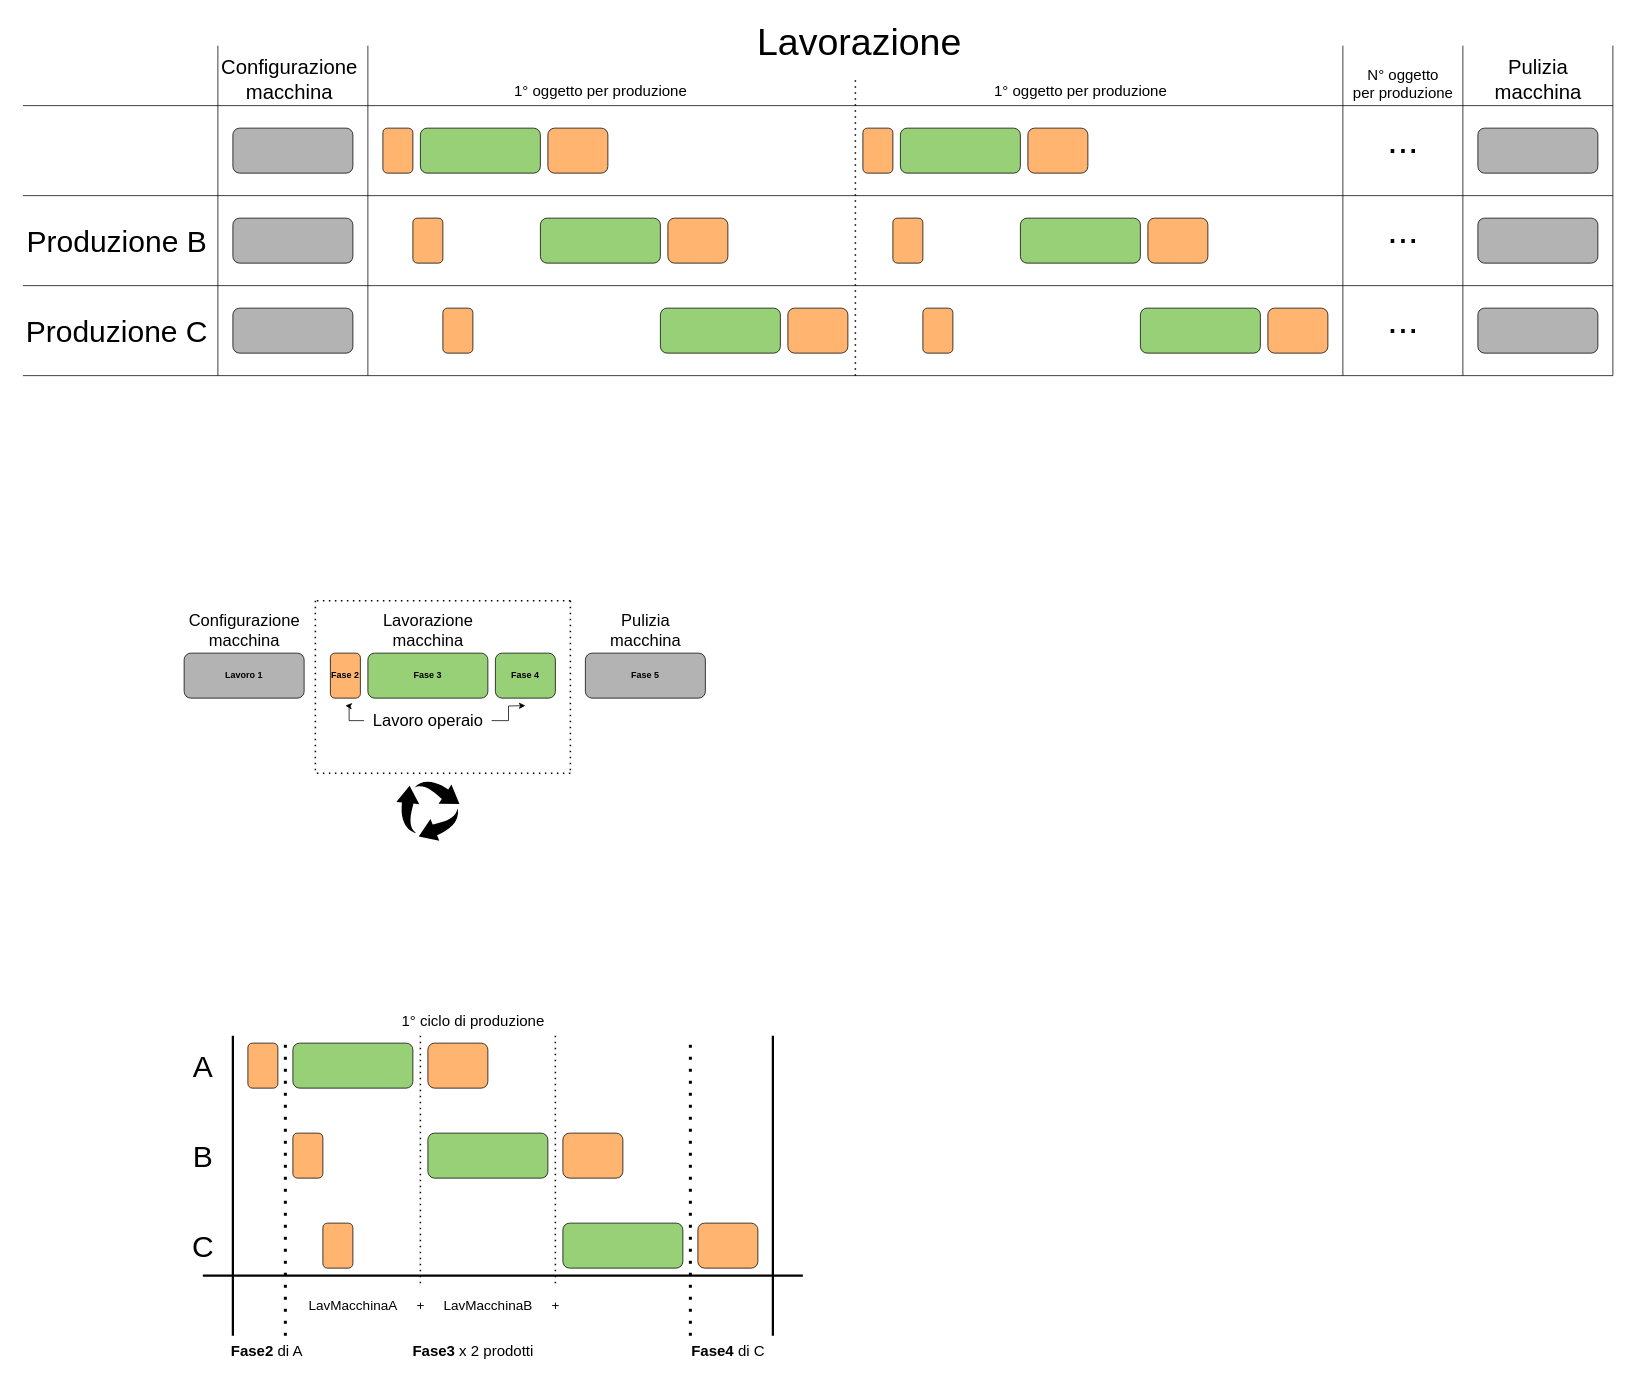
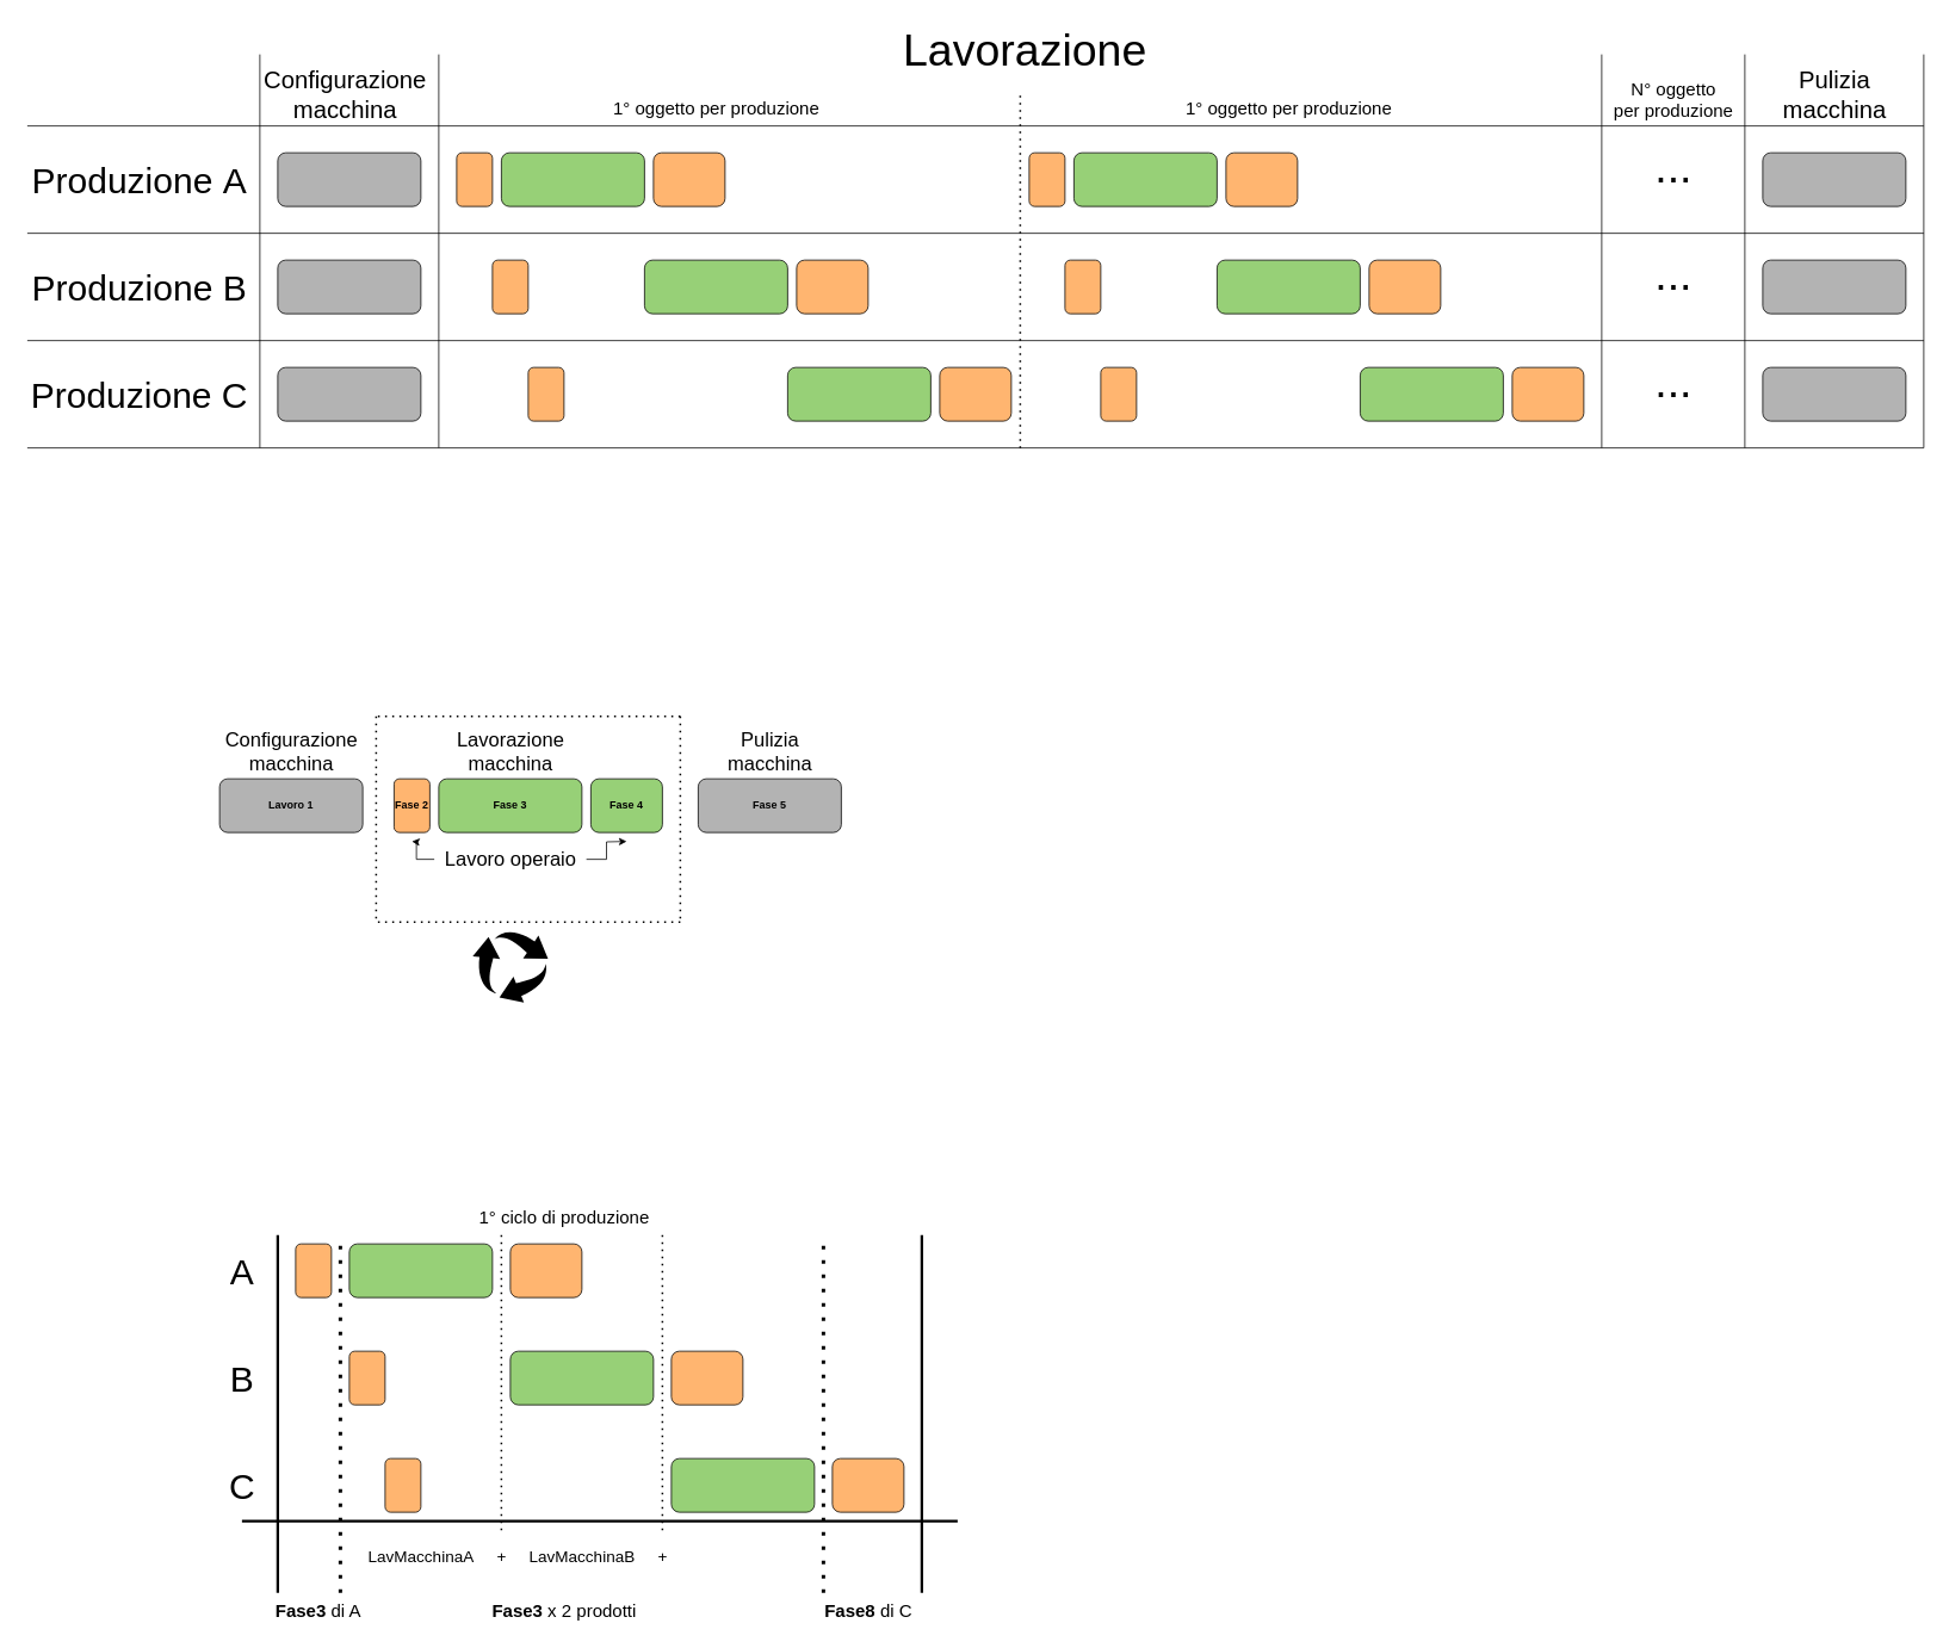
+ <mxCell id="4" value="&lt;font style=&quot;font-size: 40px;&quot;&gt;Produzione&amp;nbsp;A&lt;/font&gt;" style="text;html=1;align=center;verticalAlign=middle;resizable=0;points=[];autosize=1;strokeColor=none;fillColor=none;" vertex="1" parent="1"><mxGeometry x="25" y="170" width="260" height="60" as="geometry" /></mxCell>
- <mxCell id="80" value="&lt;font style=&quot;&quot;&gt;&lt;font style=&quot;font-size: 20px;&quot;&gt;&lt;b&gt;Fase2&lt;/b&gt; di A&lt;/font&gt;&lt;br&gt;&lt;/font&gt;" style="text;html=1;align=center;verticalAlign=middle;resizable=0;points=[];autosize=1;strokeColor=none;fillColor=none;" vertex="1" parent="1"><mxGeometry x="295" y="1780" width="120" height="40" as="geometry" /></mxCell>
+ <mxCell id="80" value="&lt;font style=&quot;&quot;&gt;&lt;font style=&quot;font-size: 20px;&quot;&gt;&lt;b&gt;Fase3&lt;/b&gt; di A&lt;/font&gt;&lt;br&gt;&lt;/font&gt;" style="text;html=1;align=center;verticalAlign=middle;resizable=0;points=[];autosize=1;strokeColor=none;fillColor=none;" vertex="1" parent="1"><mxGeometry x="295" y="1780" width="120" height="40" as="geometry" /></mxCell>
- <mxCell id="81" value="&lt;font style=&quot;&quot;&gt;&lt;font style=&quot;font-size: 20px;&quot;&gt;&lt;b&gt;Fase4&lt;/b&gt; di C&lt;/font&gt;&lt;br&gt;&lt;/font&gt;" style="text;html=1;align=center;verticalAlign=middle;resizable=0;points=[];autosize=1;strokeColor=none;fillColor=none;" vertex="1" parent="1"><mxGeometry x="910" y="1780" width="120" height="40" as="geometry" /></mxCell>
+ <mxCell id="81" value="&lt;font style=&quot;&quot;&gt;&lt;font style=&quot;font-size: 20px;&quot;&gt;&lt;b&gt;Fase8&lt;/b&gt; di C&lt;/font&gt;&lt;br&gt;&lt;/font&gt;" style="text;html=1;align=center;verticalAlign=middle;resizable=0;points=[];autosize=1;strokeColor=none;fillColor=none;" vertex="1" parent="1"><mxGeometry x="910" y="1780" width="120" height="40" as="geometry" /></mxCell>
